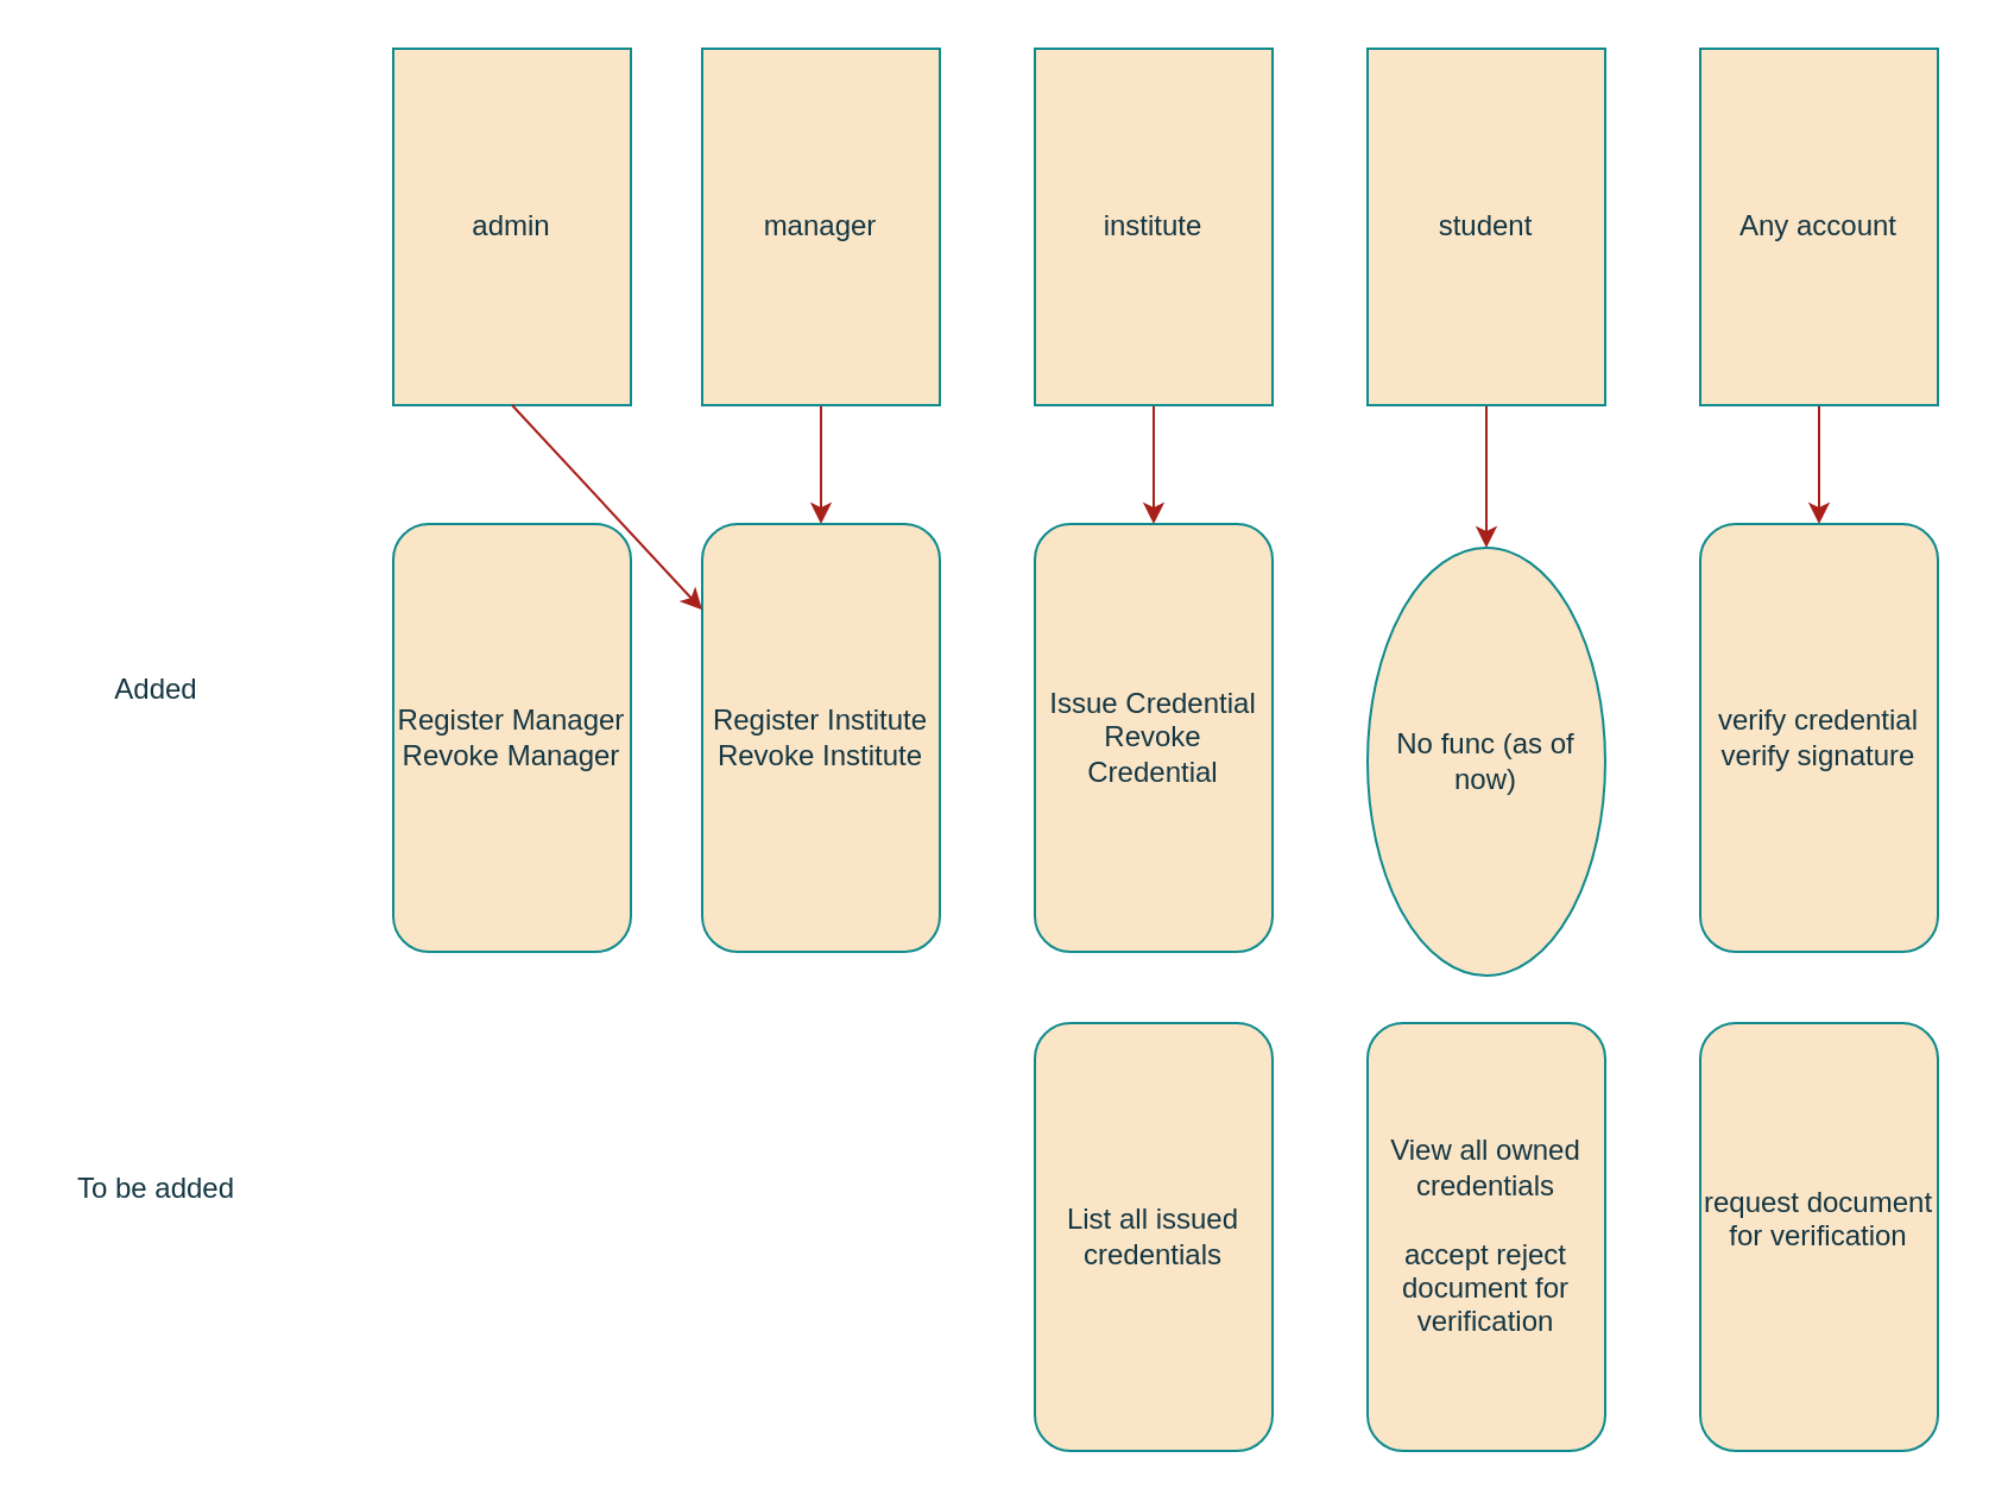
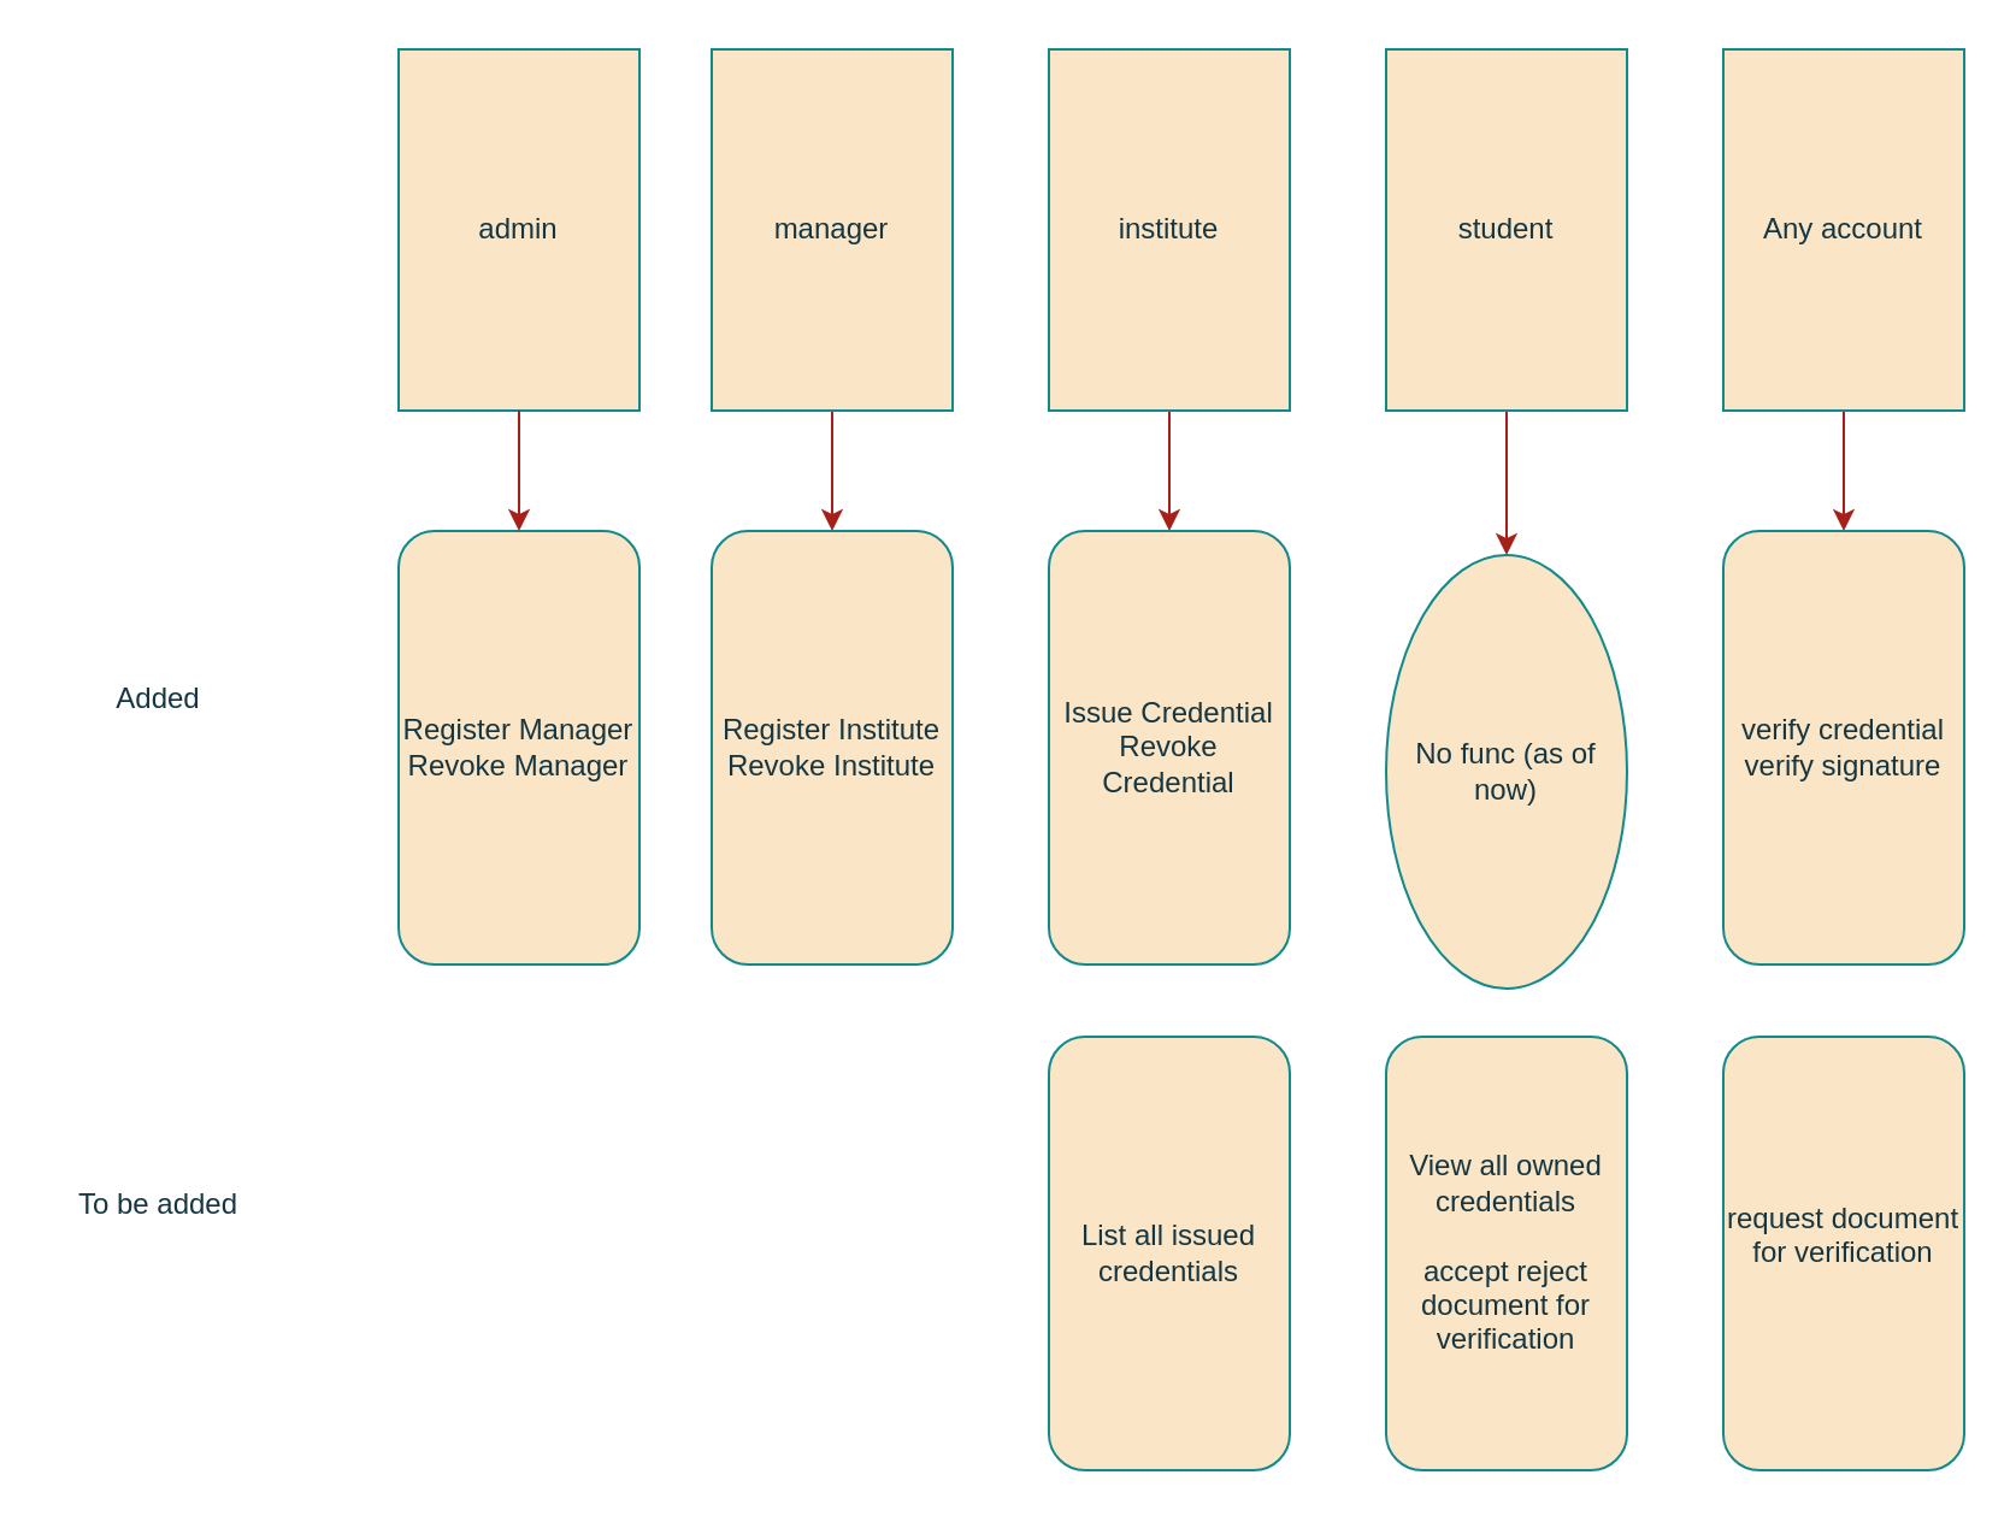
- <mxCell id="21" value="" style="endArrow=classic;html=1;rounded=0;exitX=0.5;exitY=1;exitDx=0;exitDy=0;labelBackgroundColor=none;strokeColor=#A8201A;fontColor=default;" parent="1" source="2" target="10" edge="1"><mxGeometry width="50" height="50" relative="1" as="geometry"><mxPoint x="405" y="340" as="sourcePoint" /><mxPoint x="455" y="290" as="targetPoint" /></mxGeometry></mxCell>
+ <mxCell id="21" value="" style="endArrow=classic;html=1;rounded=0;exitX=0.5;exitY=1;exitDx=0;exitDy=0;entryX=0.5;entryY=0;entryDx=0;entryDy=0;labelBackgroundColor=none;strokeColor=#A8201A;fontColor=default;" parent="1" source="2" target="9" edge="1"><mxGeometry width="50" height="50" relative="1" as="geometry"><mxPoint x="405" y="340" as="sourcePoint" /><mxPoint x="455" y="290" as="targetPoint" /></mxGeometry></mxCell>
